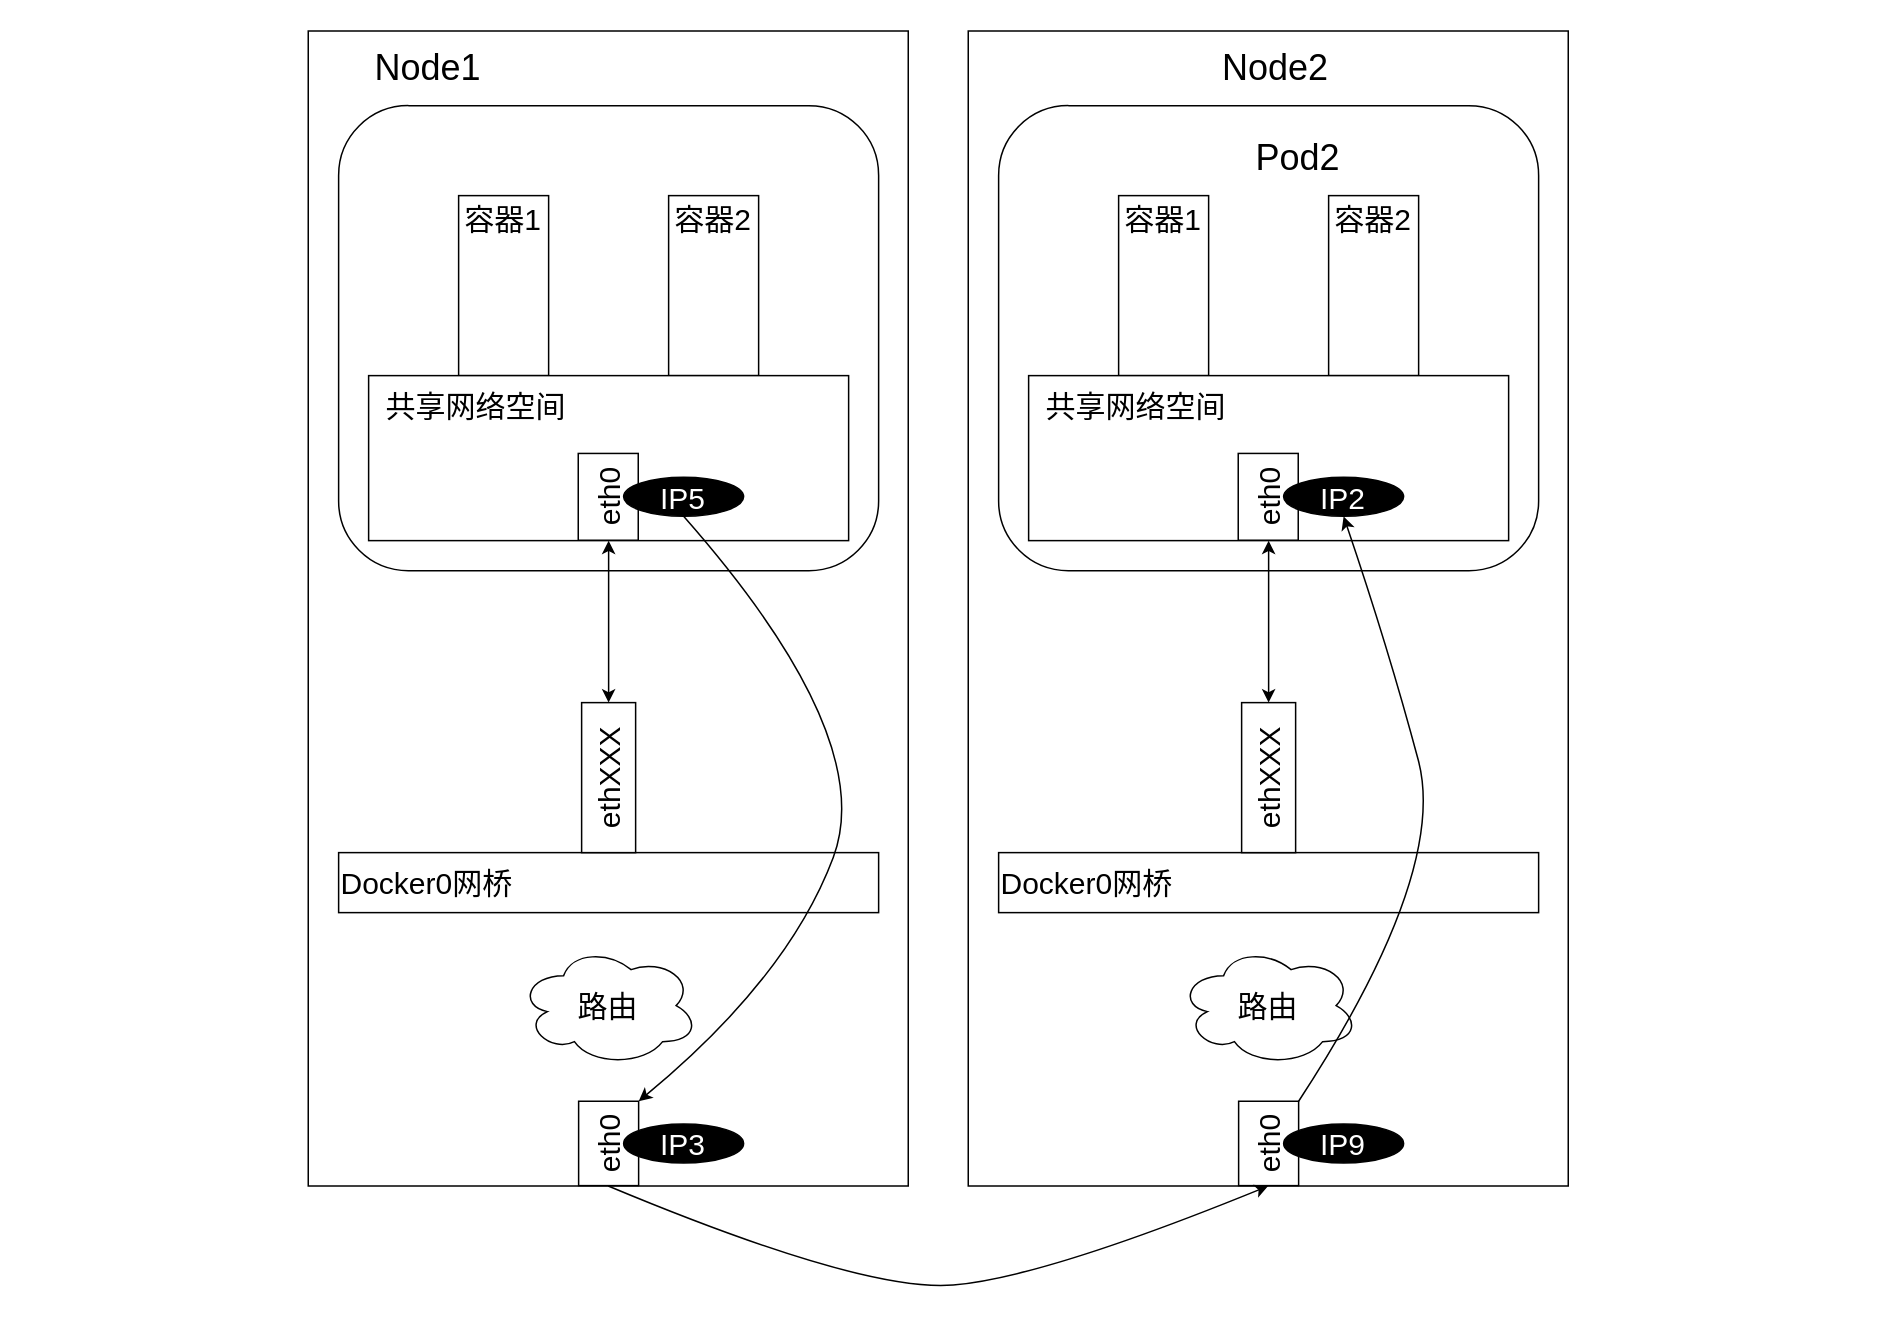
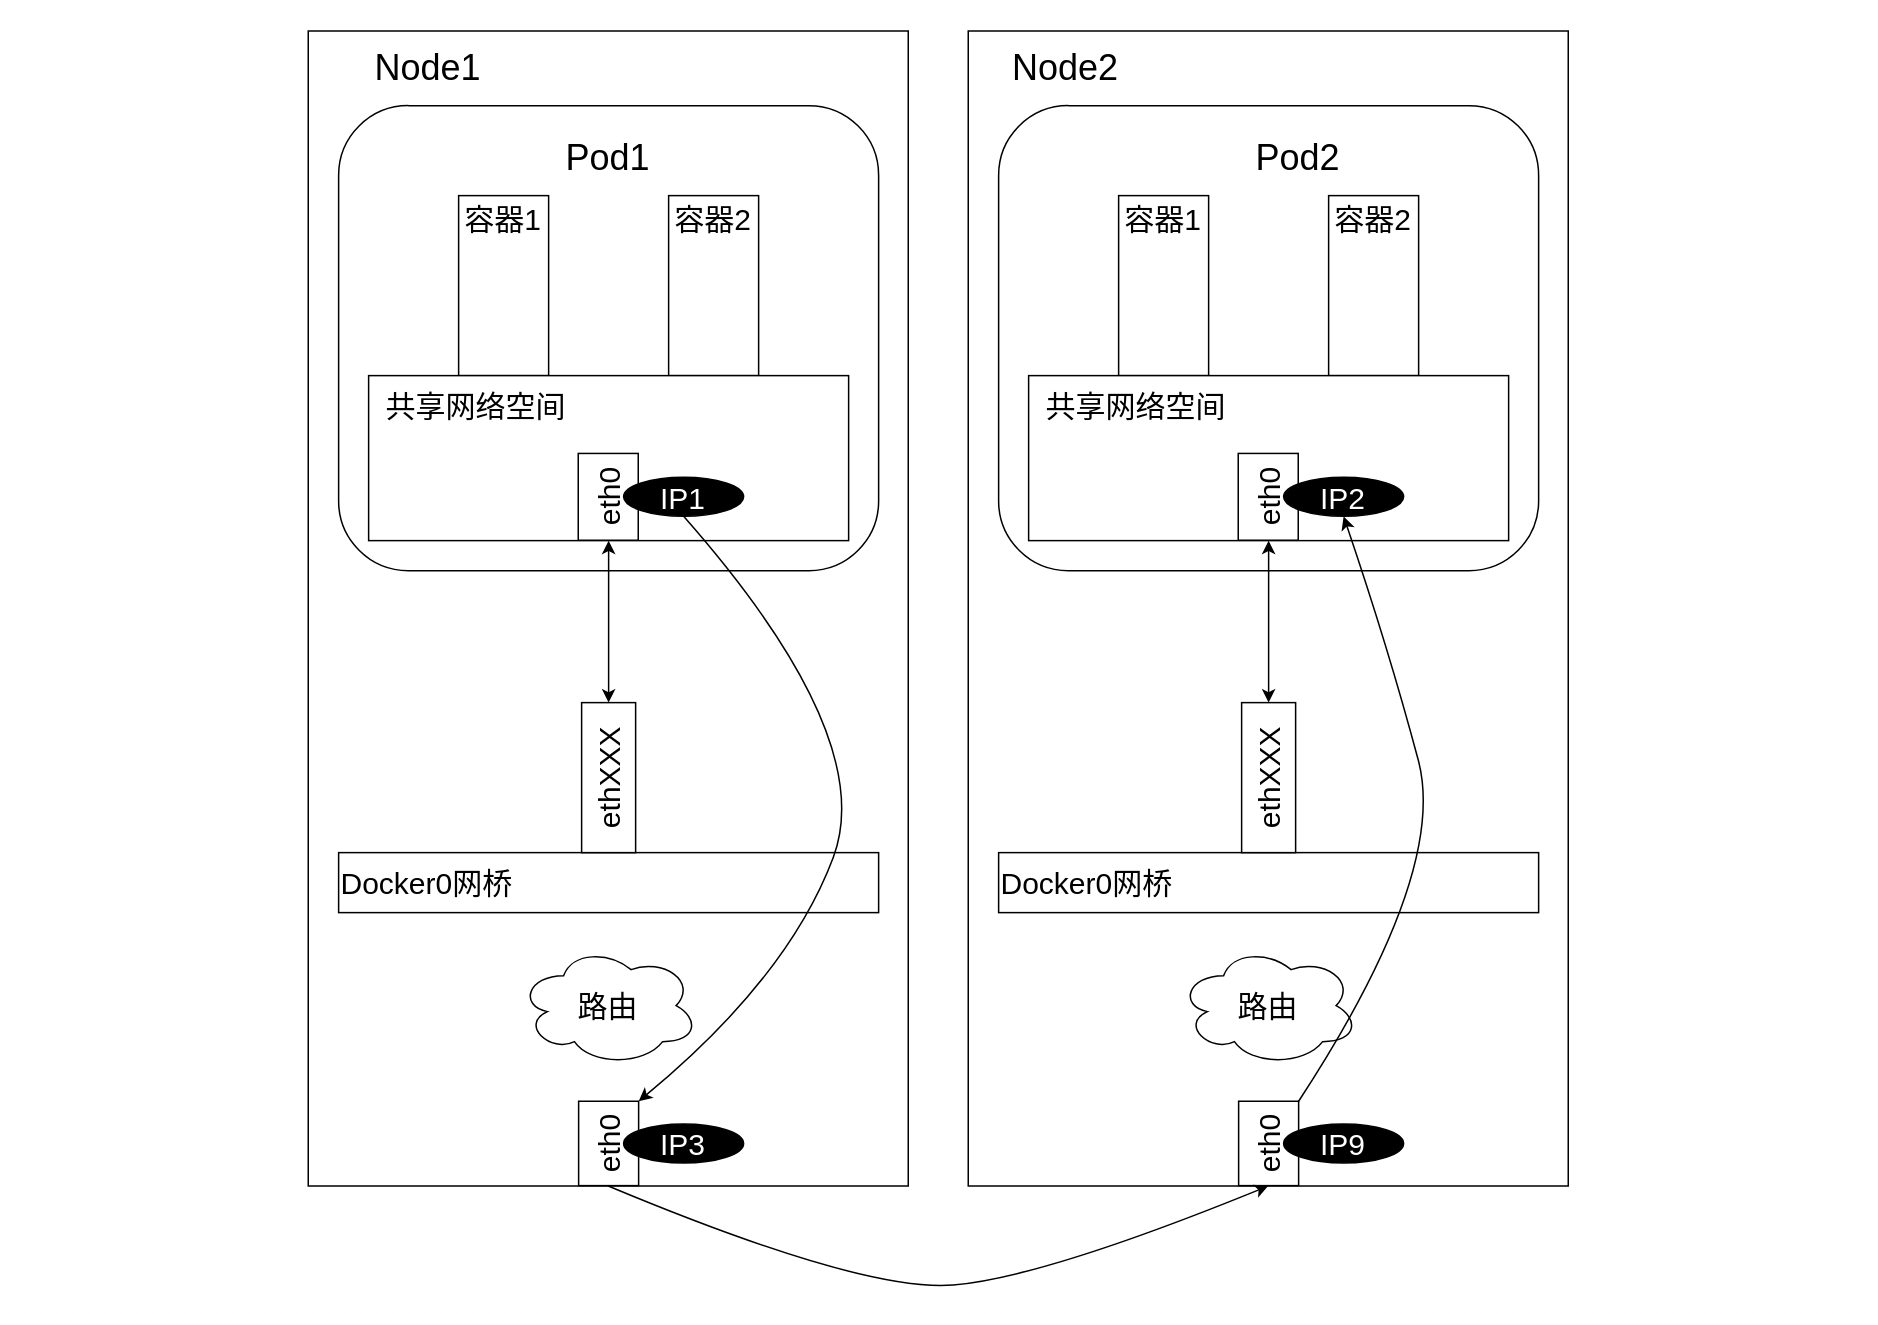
- <mxCell id="17" value="Node2" style="text;html=1;strokeColor=none;fillColor=none;align=center;verticalAlign=middle;whiteSpace=wrap;rounded=0;fontSize=24;container=0;" vertex="1" parent="3"><mxGeometry x="160.25" y="9.75" width="90" height="30" as="geometry" /></mxCell>
+ <mxCell id="17" value="Node2" style="text;html=1;strokeColor=none;fillColor=none;align=center;verticalAlign=middle;whiteSpace=wrap;rounded=0;fontSize=24;container=0;" vertex="1" parent="3"><mxGeometry x="20.25" y="9.75" width="90" height="30" as="geometry" /></mxCell>
+ <mxCell id="30" value="&lt;font style=&quot;font-size: 24px;&quot;&gt;Pod1&lt;/font&gt;" style="text;html=1;strokeColor=none;fillColor=none;align=center;verticalAlign=middle;whiteSpace=wrap;rounded=0;container=0;" vertex="1" parent="23"><mxGeometry x="120.25" y="69.75" width="160" height="30" as="geometry" /></mxCell>
- <mxCell id="41" value="&lt;font color=&quot;#ffffff&quot; style=&quot;font-size: 20px;&quot;&gt;IP5&lt;/font&gt;" style="ellipse;whiteSpace=wrap;html=1;fillColor=#000000;" vertex="1" parent="23"><mxGeometry x="210.25" y="297.56" width="80" height="26" as="geometry" /></mxCell>
+ <mxCell id="41" value="&lt;font color=&quot;#ffffff&quot; style=&quot;font-size: 20px;&quot;&gt;IP1&lt;/font&gt;" style="ellipse;whiteSpace=wrap;html=1;fillColor=#000000;" vertex="1" parent="23"><mxGeometry x="210.25" y="297.56" width="80" height="26" as="geometry" /></mxCell>
